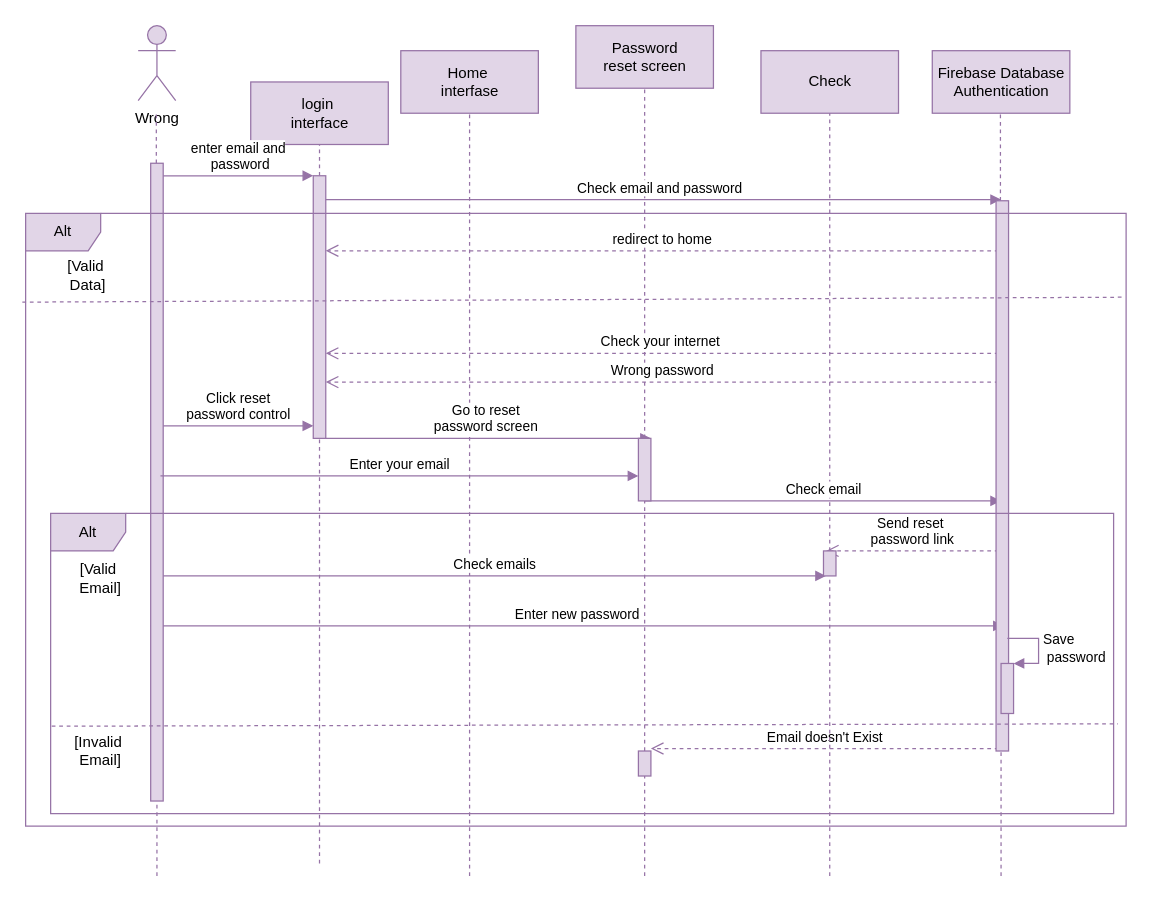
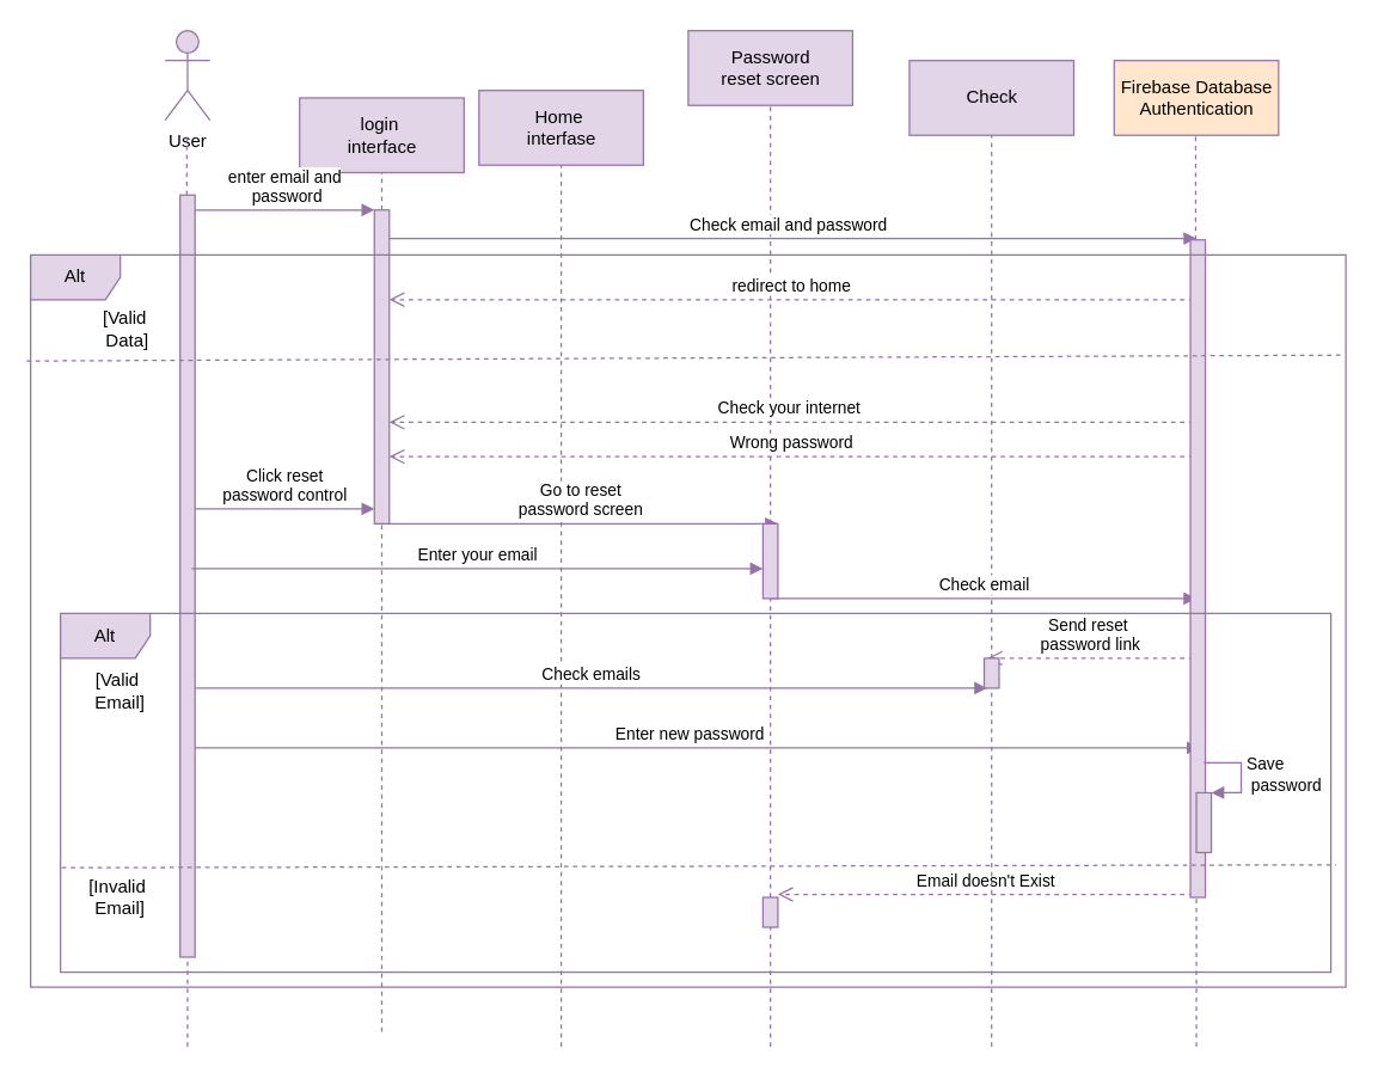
- <mxCell id="4" value="Home&amp;nbsp;&lt;br&gt;interfase" style="html=1;fillColor=#e1d5e7;strokeColor=#9673a6;" vertex="1" parent="1"><mxGeometry x="320" y="40" width="110" height="50" as="geometry" /></mxCell>
+ <mxCell id="4" value="Home&amp;nbsp;&lt;br&gt;interfase" style="html=1;fillColor=#e1d5e7;strokeColor=#9673a6;" vertex="1" parent="1"><mxGeometry x="320" y="60" width="110" height="50" as="geometry" /></mxCell>
- <mxCell id="6" value="Firebase Database &lt;br&gt;Authentication" style="html=1;fillColor=#e1d5e7;strokeColor=#9673a6;" vertex="1" parent="1"><mxGeometry x="745" y="40" width="110" height="50" as="geometry" /></mxCell>
+ <mxCell id="6" value="Firebase Database &lt;br&gt;Authentication" style="html=1;fillColor=#ffe6cc;strokeColor=#9673a6;" vertex="1" parent="1"><mxGeometry x="745" y="40" width="110" height="50" as="geometry" /></mxCell>
- <mxCell id="2" value="Wrong" style="shape=umlActor;verticalLabelPosition=bottom;verticalAlign=top;html=1;fillColor=#e1d5e7;strokeColor=#9673a6;" vertex="1" parent="1"><mxGeometry x="110" y="20" width="30" height="60" as="geometry" /></mxCell>
+ <mxCell id="2" value="User" style="shape=umlActor;verticalLabelPosition=bottom;verticalAlign=top;html=1;fillColor=#e1d5e7;strokeColor=#9673a6;" vertex="1" parent="1"><mxGeometry x="110" y="20" width="30" height="60" as="geometry" /></mxCell>
- <mxCell id="47" value="[Valid&amp;nbsp;&lt;br&gt;Data]" style="text;html=1;strokeColor=none;fillColor=none;align=center;verticalAlign=middle;whiteSpace=wrap;rounded=0;" vertex="1" parent="1"><mxGeometry x="50" y="210" width="40" height="20" as="geometry" /></mxCell>
+ <mxCell id="47" value="[Valid&amp;nbsp;&lt;br&gt;Data]" style="text;html=1;strokeColor=none;fillColor=none;align=center;verticalAlign=middle;whiteSpace=wrap;rounded=0;" vertex="1" parent="1"><mxGeometry x="65" y="210" width="40" height="20" as="geometry" /></mxCell>
